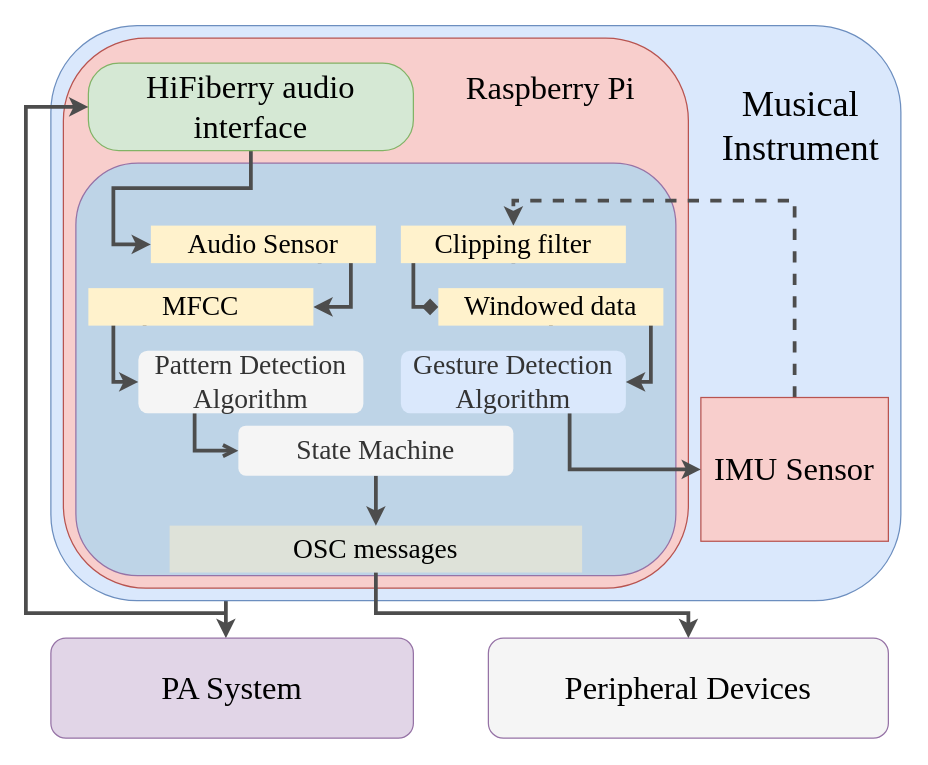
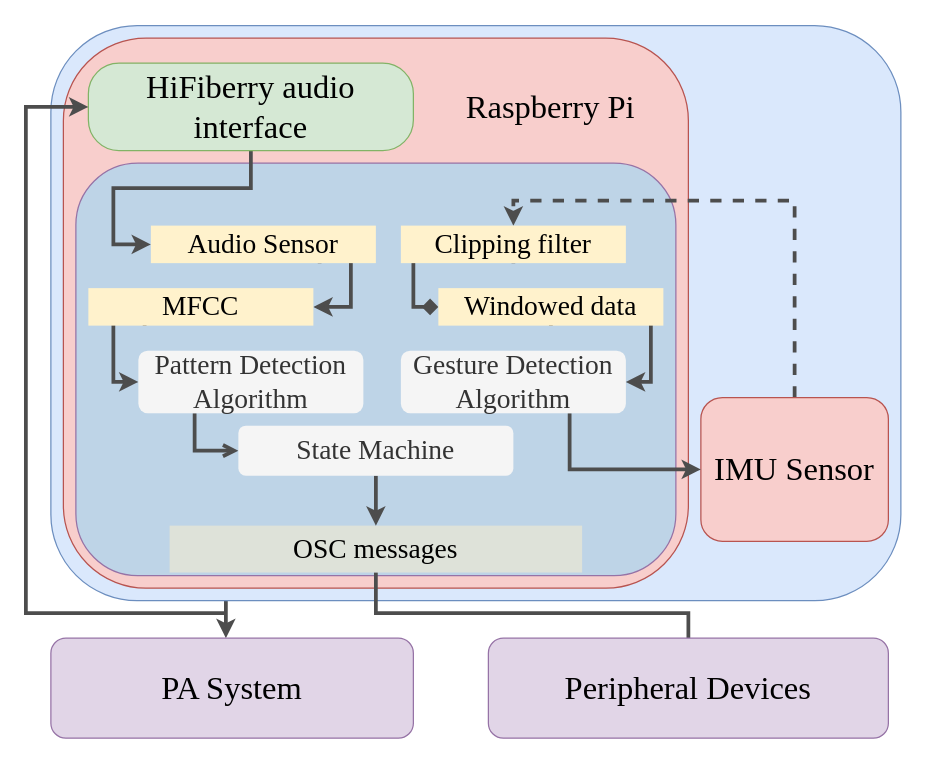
- <mxCell id="7" value="&lt;font face=&quot;Times New Roman&quot; style=&quot;font-size: 26px;&quot;&gt;Raspberry Pi&lt;/font&gt;" style="text;html=1;align=center;verticalAlign=middle;whiteSpace=wrap;rounded=0;" parent="1" vertex="1"><mxGeometry x="340" y="35" width="200" height="70" as="geometry" /></mxCell>
+ <mxCell id="7" value="&lt;font face=&quot;Times New Roman&quot; style=&quot;font-size: 26px;&quot;&gt;Raspberry Pi&lt;/font&gt;" style="text;html=1;align=center;verticalAlign=middle;whiteSpace=wrap;rounded=0;" parent="1" vertex="1"><mxGeometry x="340" y="50" width="200" height="70" as="geometry" /></mxCell>
- <mxCell id="4" value="&lt;font face=&quot;Times New Roman&quot; style=&quot;font-size: 29px;&quot;&gt;Musical Instrument&lt;/font&gt;" style="text;html=1;align=center;verticalAlign=middle;whiteSpace=wrap;rounded=0;" parent="1" vertex="1"><mxGeometry x="560" y="20" width="160" height="160" as="geometry" /></mxCell>
- <mxCell id="23" value="&lt;font face=&quot;Times New Roman&quot; style=&quot;font-size: 22px;&quot;&gt;Gesture Detection Algorithm&lt;/font&gt;" style="rounded=1;whiteSpace=wrap;html=1;fillColor=#dae8fc;fontColor=#333333;strokeColor=none;" parent="1" vertex="1"><mxGeometry x="320" y="280" width="180" height="50" as="geometry" /></mxCell>
+ <mxCell id="23" value="&lt;font face=&quot;Times New Roman&quot; style=&quot;font-size: 22px;&quot;&gt;Gesture Detection Algorithm&lt;/font&gt;" style="rounded=1;whiteSpace=wrap;html=1;fillColor=#f5f5f5;fontColor=#333333;strokeColor=none;" parent="1" vertex="1"><mxGeometry x="320" y="280" width="180" height="50" as="geometry" /></mxCell>
- <mxCell id="21" value="&lt;font face=&quot;Times New Roman&quot; style=&quot;font-size: 26px;&quot;&gt;IMU Sensor&lt;/font&gt;" style="whiteSpace=wrap;html=1;fillColor=#f8cecc;strokeColor=#b85450;perimeterSpacing=0;rounded=0;" parent="1" vertex="1"><mxGeometry x="560" y="317.5" width="150" height="115" as="geometry" /></mxCell>
+ <mxCell id="21" value="&lt;font face=&quot;Times New Roman&quot; style=&quot;font-size: 26px;&quot;&gt;IMU Sensor&lt;/font&gt;" style="rounded=1;whiteSpace=wrap;html=1;fillColor=#f8cecc;strokeColor=#b85450;perimeterSpacing=0;" parent="1" vertex="1"><mxGeometry x="560" y="317.5" width="150" height="115" as="geometry" /></mxCell>
- <mxCell id="13" style="edgeStyle=orthogonalEdgeStyle;rounded=0;orthogonalLoop=1;jettySize=auto;html=1;exitX=0.5;exitY=1;exitDx=0;exitDy=0;entryX=0.5;entryY=0;entryDx=0;entryDy=0;strokeWidth=3;strokeColor=#4D4D4D;" parent="1" source="14" target="19" edge="1"><mxGeometry relative="1" as="geometry"><Array as="points"><mxPoint x="300" y="490" /><mxPoint x="550" y="490" /></Array></mxGeometry></mxCell>
+ <mxCell id="13" style="edgeStyle=orthogonalEdgeStyle;rounded=0;orthogonalLoop=1;jettySize=auto;html=1;exitX=0.5;exitY=1;exitDx=0;exitDy=0;entryX=0.5;entryY=0;entryDx=0;entryDy=0;strokeWidth=3;strokeColor=#4D4D4D;endArrow=none;" parent="1" source="14" target="19" edge="1"><mxGeometry relative="1" as="geometry"><Array as="points"><mxPoint x="300" y="490" /><mxPoint x="550" y="490" /></Array></mxGeometry></mxCell>
- <mxCell id="19" value="&lt;font face=&quot;Times New Roman&quot; style=&quot;font-size: 26px;&quot;&gt;Peripheral Devices&lt;/font&gt;" style="rounded=1;whiteSpace=wrap;html=1;fillColor=#f5f5f5;strokeColor=#9673a6;" parent="1" vertex="1"><mxGeometry x="390" y="510" width="320" height="80" as="geometry" /></mxCell>
+ <mxCell id="19" value="&lt;font face=&quot;Times New Roman&quot; style=&quot;font-size: 26px;&quot;&gt;Peripheral Devices&lt;/font&gt;" style="rounded=1;whiteSpace=wrap;html=1;fillColor=#e1d5e7;strokeColor=#9673a6;" parent="1" vertex="1"><mxGeometry x="390" y="510" width="320" height="80" as="geometry" /></mxCell>
